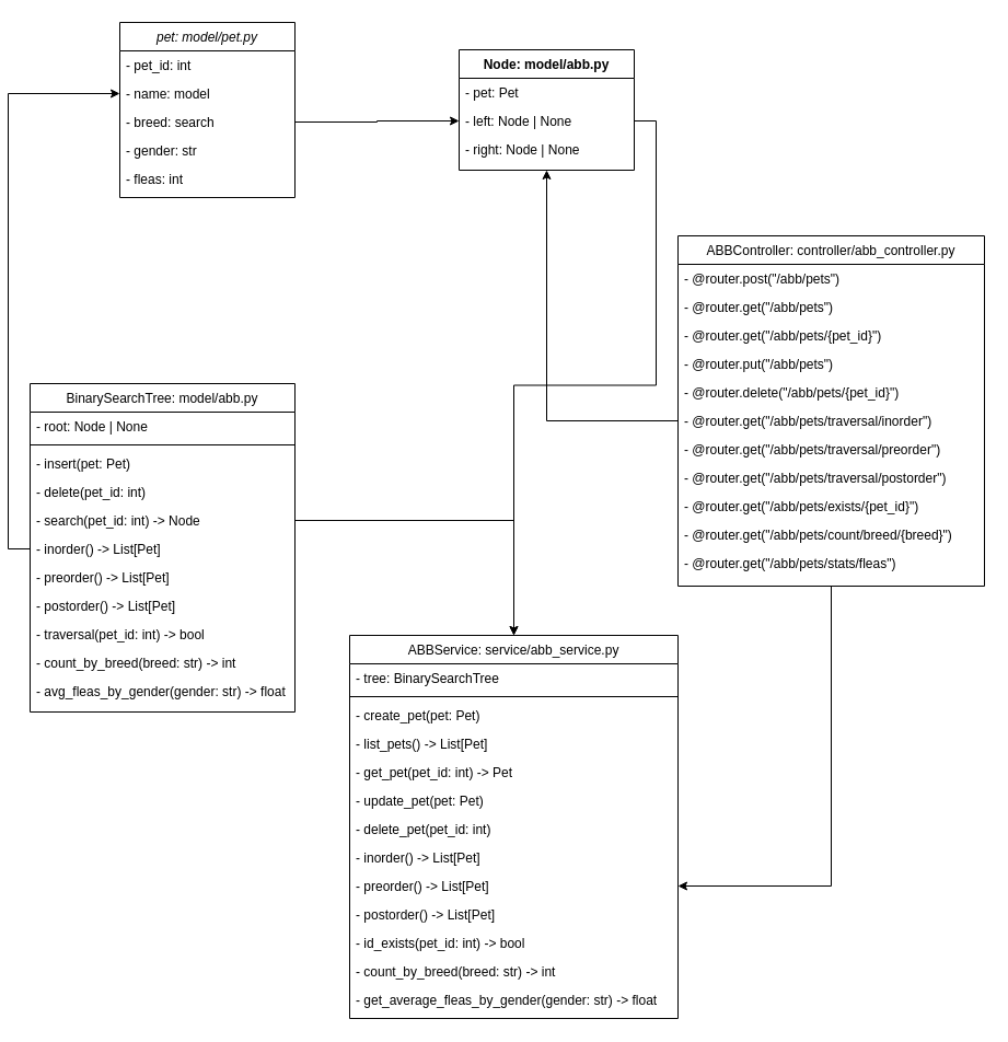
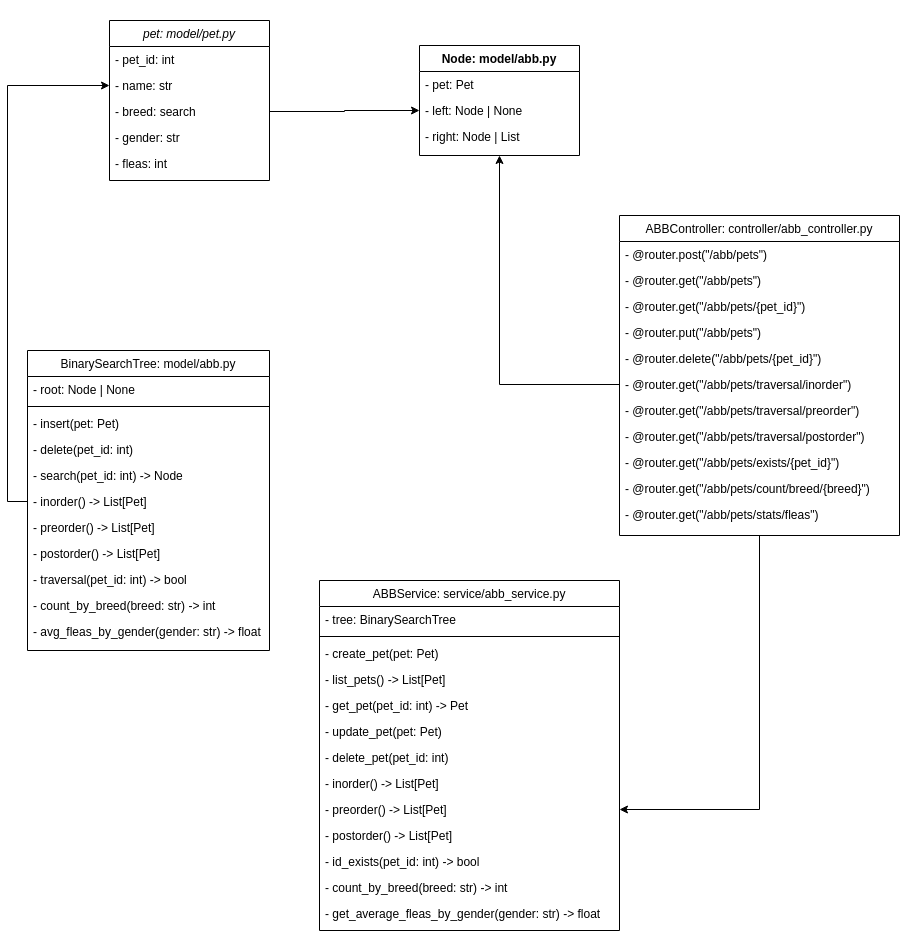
- <mxCell id="4" value="- name: model&#10;&#10;&#10;&#10;" style="text;align=left;verticalAlign=top;spacingLeft=4;spacingRight=4;overflow=hidden;rotatable=0;points=[[0,0.5],[1,0.5]];portConstraint=eastwest;rounded=0;shadow=0;html=0;" parent="2" vertex="1"><mxGeometry y="52" width="160" height="26" as="geometry" /></mxCell>
+ <mxCell id="4" value="- name: str&#10;&#10;&#10;&#10;" style="text;align=left;verticalAlign=top;spacingLeft=4;spacingRight=4;overflow=hidden;rotatable=0;points=[[0,0.5],[1,0.5]];portConstraint=eastwest;rounded=0;shadow=0;html=0;" parent="2" vertex="1"><mxGeometry y="52" width="160" height="26" as="geometry" /></mxCell>
- <mxCell id="11" value="- right: Node | None&#10;&#10;&#10;&#10;" style="text;align=left;verticalAlign=top;spacingLeft=4;spacingRight=4;overflow=hidden;rotatable=0;points=[[0,0.5],[1,0.5]];portConstraint=eastwest;" vertex="1" parent="8"><mxGeometry y="78" width="160" height="26" as="geometry" /></mxCell>
+ <mxCell id="11" value="- right: Node | List&#10;&#10;&#10;&#10;" style="text;align=left;verticalAlign=top;spacingLeft=4;spacingRight=4;overflow=hidden;rotatable=0;points=[[0,0.5],[1,0.5]];portConstraint=eastwest;" vertex="1" parent="8"><mxGeometry y="78" width="160" height="26" as="geometry" /></mxCell>
- <mxCell id="55" style="edgeStyle=orthogonalEdgeStyle;rounded=0;orthogonalLoop=1;jettySize=auto;html=1;exitX=1;exitY=0.5;exitDx=0;exitDy=0;entryX=0.5;entryY=0;entryDx=0;entryDy=0;" edge="1" parent="1" source="10" target="24"><mxGeometry relative="1" as="geometry" /></mxCell>
- <mxCell id="53" style="edgeStyle=orthogonalEdgeStyle;rounded=0;orthogonalLoop=1;jettySize=auto;html=1;exitX=1;exitY=0.5;exitDx=0;exitDy=0;entryX=0.5;entryY=0;entryDx=0;entryDy=0;" edge="1" parent="1" source="17" target="24"><mxGeometry relative="1" as="geometry" /></mxCell>
